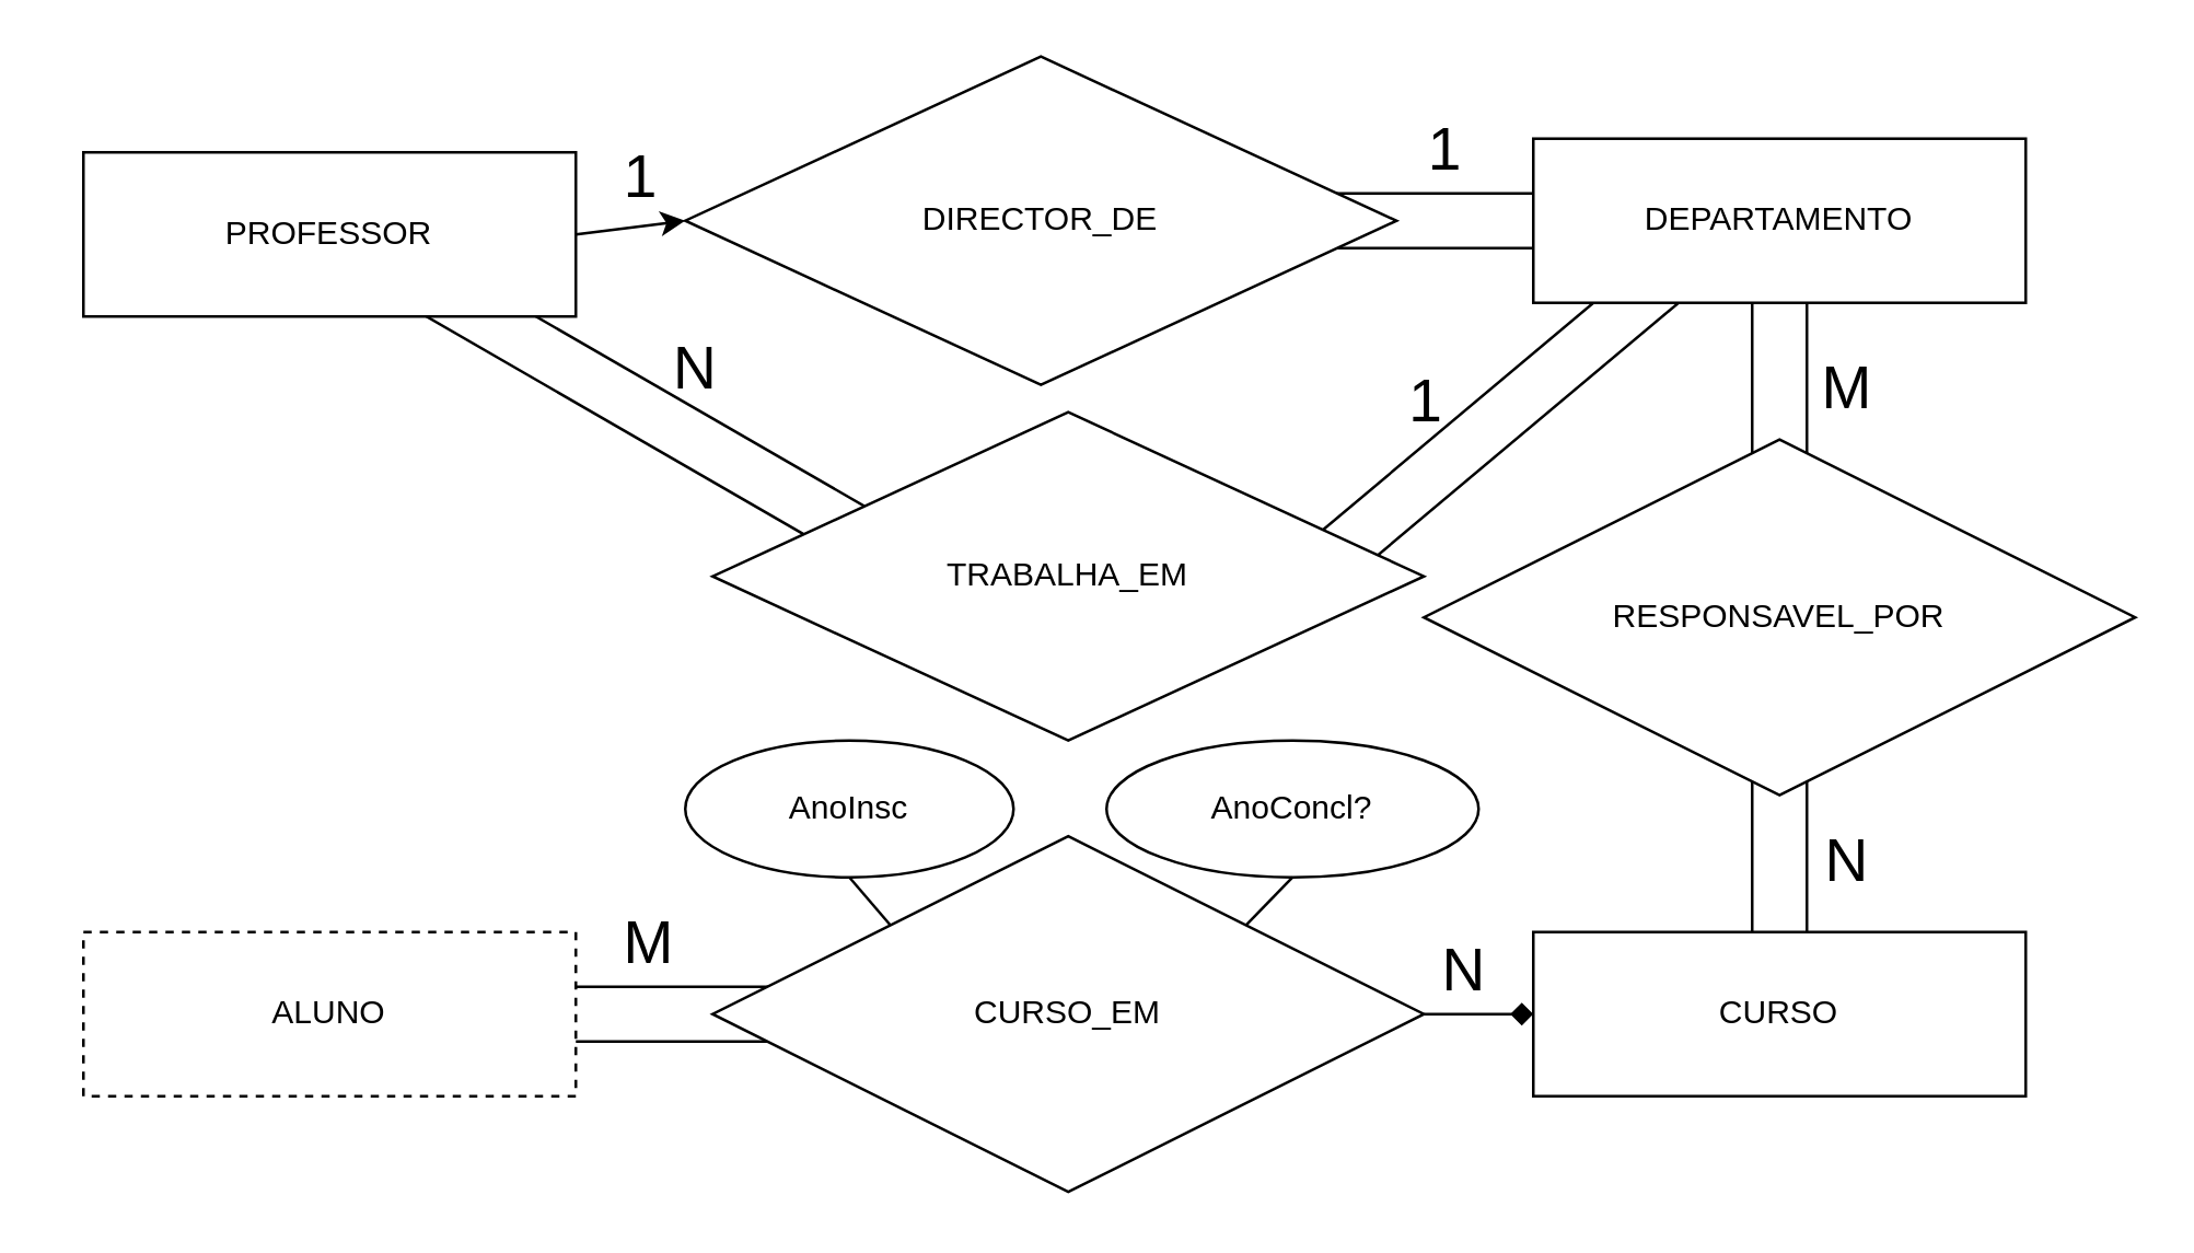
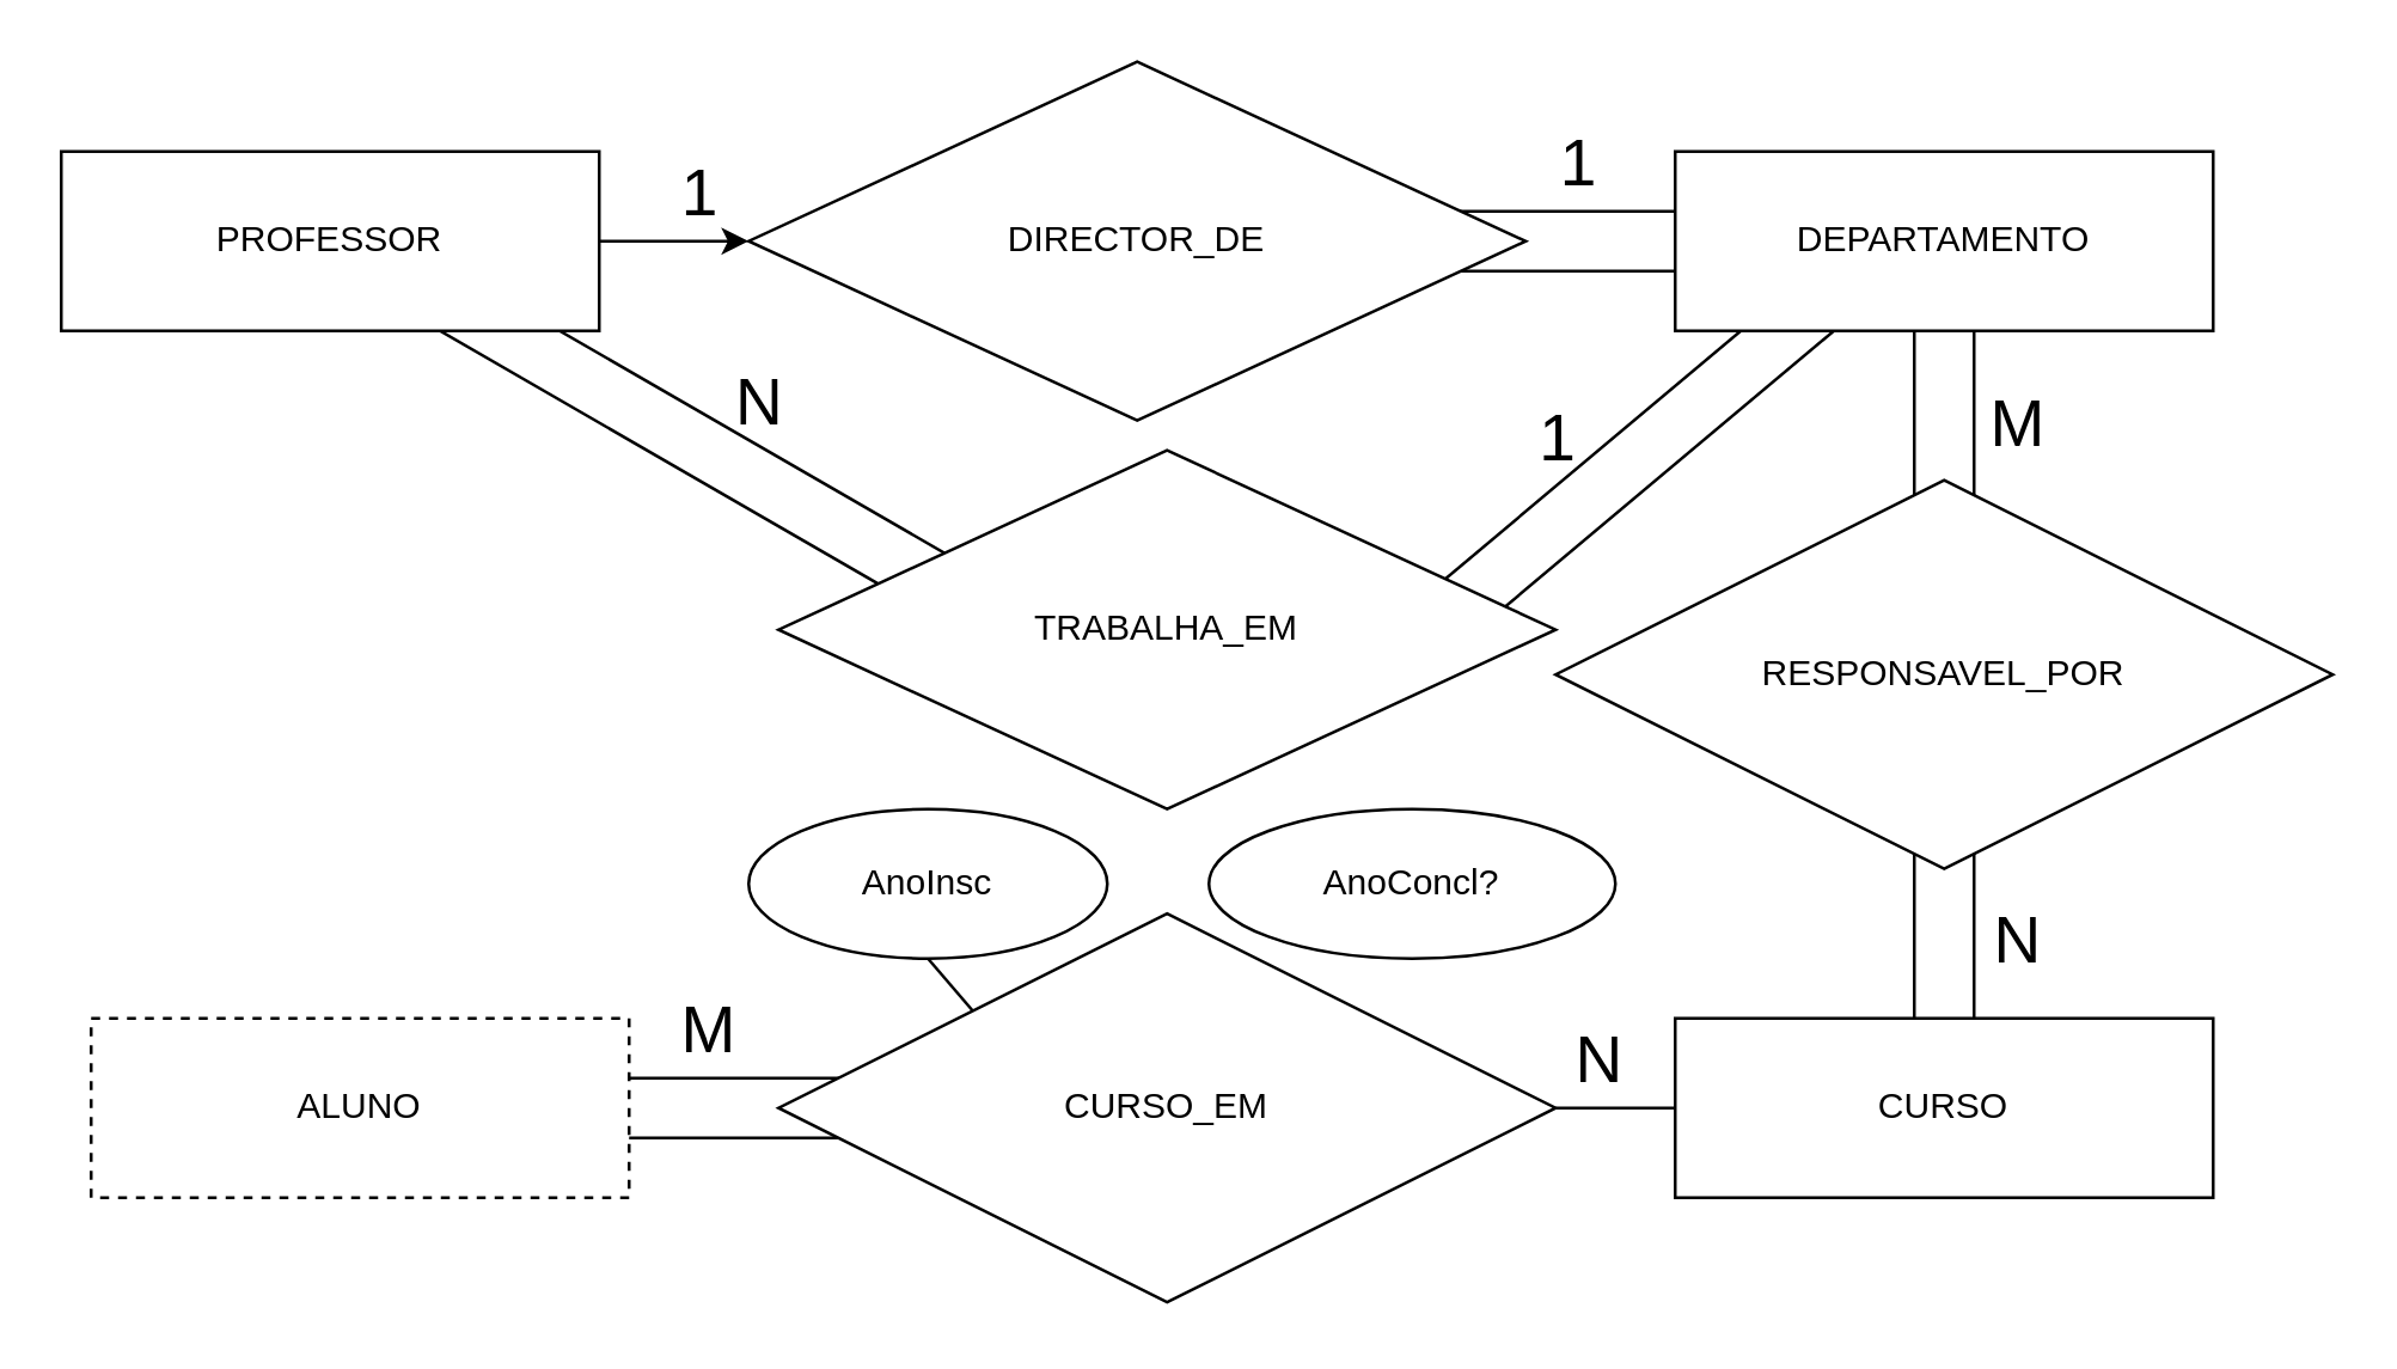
- <mxCell id="8" value="PROFESSOR" style="rounded=0;whiteSpace=wrap;html=1;" vertex="1" parent="1"><mxGeometry x="30" y="55.19" width="180" height="60" as="geometry" /></mxCell>
+ <mxCell id="8" value="PROFESSOR" style="rounded=0;whiteSpace=wrap;html=1;" vertex="1" parent="1"><mxGeometry x="20" y="50.19" width="180" height="60" as="geometry" /></mxCell>
- <mxCell id="20" value="" style="endArrow=none;html=1;rounded=0;entryX=0.5;entryY=1;entryDx=0;entryDy=0;exitX=1;exitY=0;exitDx=0;exitDy=0;" edge="1" parent="1" source="17" target="13"><mxGeometry width="50" height="50" relative="1" as="geometry"><mxPoint x="505" y="348.19" as="sourcePoint" /><mxPoint x="490" y="330.19" as="targetPoint" /></mxGeometry></mxCell>
- <mxCell id="18" value="" style="endArrow=diamond;html=1;rounded=0;entryX=0;entryY=0.5;entryDx=0;entryDy=0;exitX=1;exitY=0.5;exitDx=0;exitDy=0;" edge="1" parent="1" source="17" target="11"><mxGeometry width="50" height="50" relative="1" as="geometry"><mxPoint x="510" y="400.19" as="sourcePoint" /><mxPoint x="560" y="350.19" as="targetPoint" /></mxGeometry></mxCell>
+ <mxCell id="18" value="" style="endArrow=none;html=1;rounded=0;entryX=0;entryY=0.5;entryDx=0;entryDy=0;exitX=1;exitY=0.5;exitDx=0;exitDy=0;" edge="1" parent="1" source="17" target="11"><mxGeometry width="50" height="50" relative="1" as="geometry"><mxPoint x="510" y="400.19" as="sourcePoint" /><mxPoint x="560" y="350.19" as="targetPoint" /></mxGeometry></mxCell>
